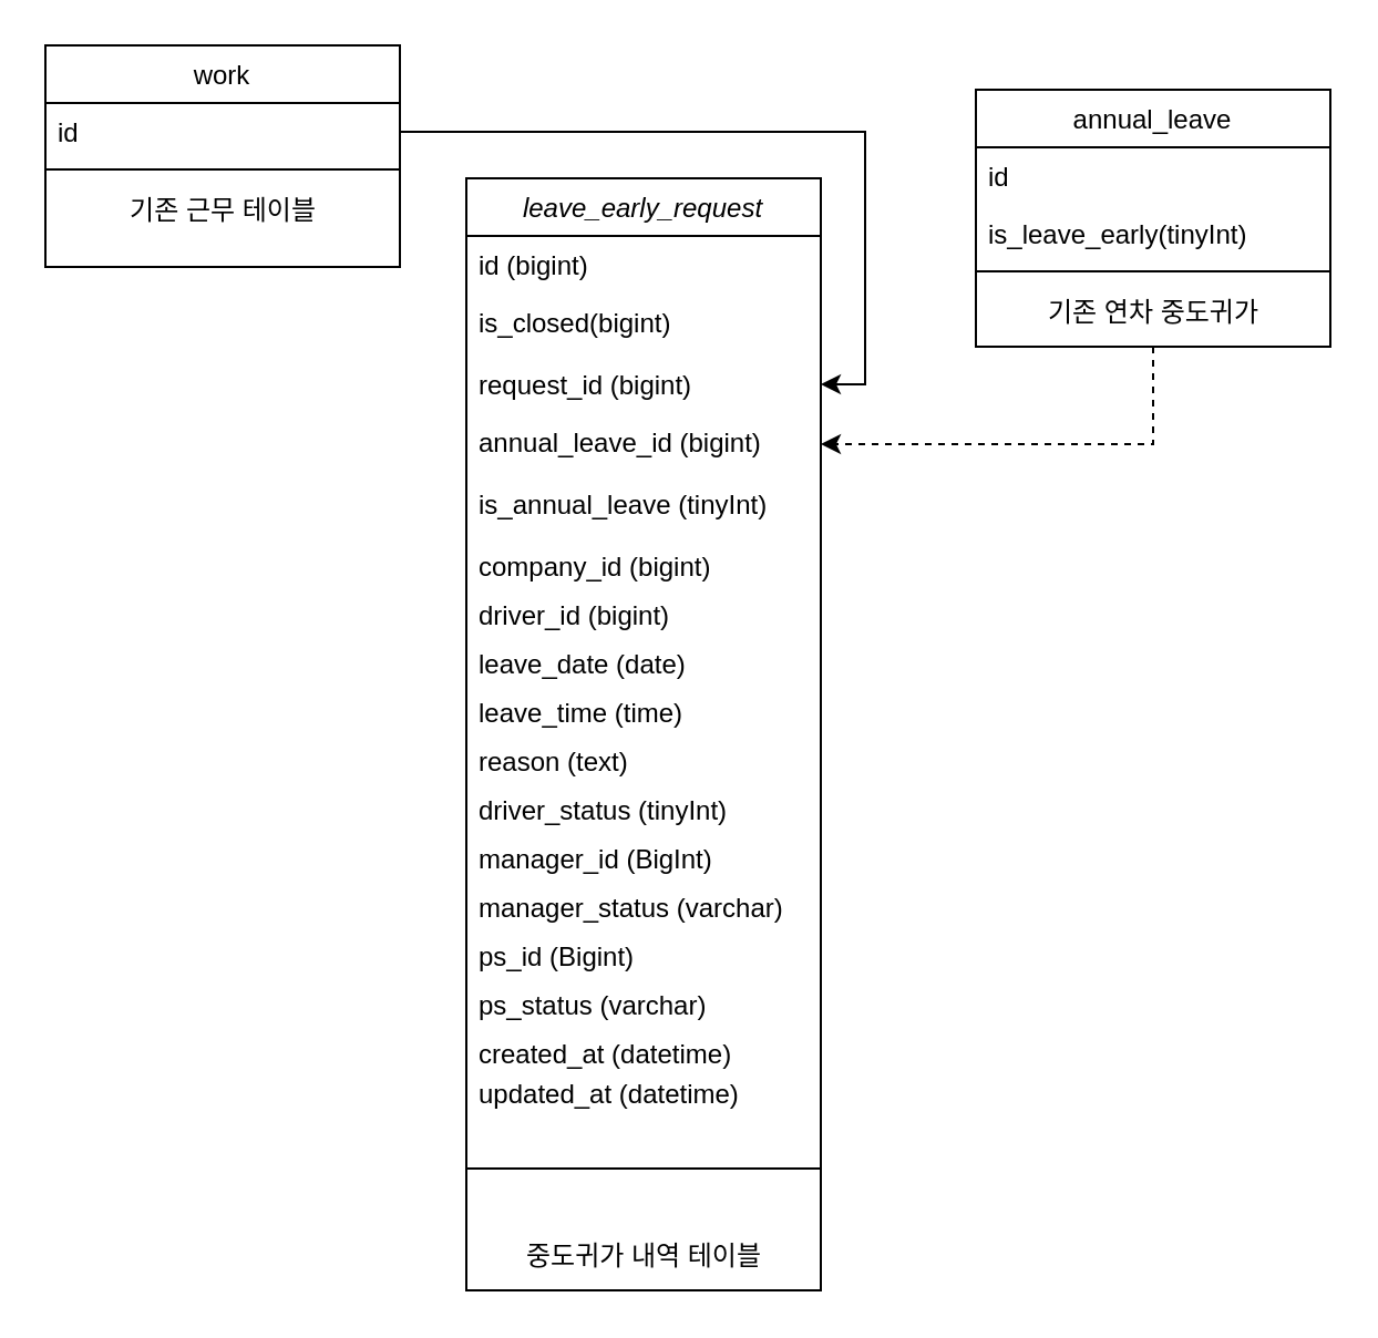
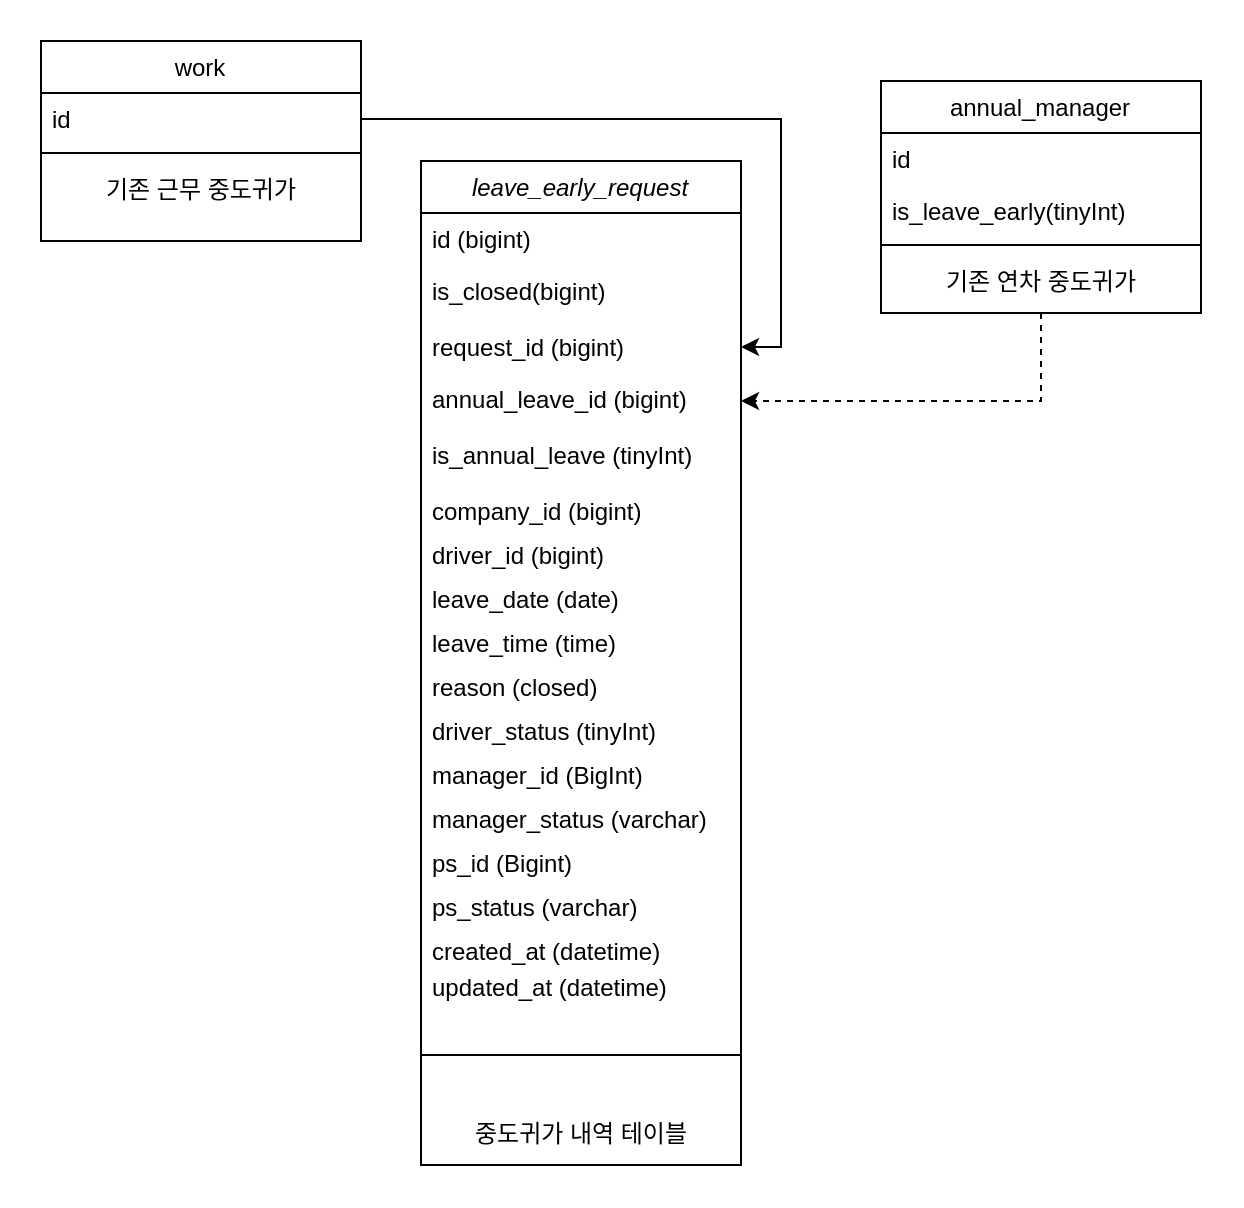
- <mxCell id="23" value="annual_leave" style="swimlane;fontStyle=0;align=center;verticalAlign=top;childLayout=stackLayout;horizontal=1;startSize=26;horizontalStack=0;resizeParent=1;resizeLast=0;collapsible=1;marginBottom=0;rounded=0;shadow=0;strokeWidth=1;" parent="1" vertex="1"><mxGeometry x="440" y="40" width="160" height="116" as="geometry"><mxRectangle x="550" y="140" width="160" height="26" as="alternateBounds" /></mxGeometry></mxCell>
+ <mxCell id="23" value="annual_manager" style="swimlane;fontStyle=0;align=center;verticalAlign=top;childLayout=stackLayout;horizontal=1;startSize=26;horizontalStack=0;resizeParent=1;resizeLast=0;collapsible=1;marginBottom=0;rounded=0;shadow=0;strokeWidth=1;" parent="1" vertex="1"><mxGeometry x="440" y="40" width="160" height="116" as="geometry"><mxRectangle x="550" y="140" width="160" height="26" as="alternateBounds" /></mxGeometry></mxCell>
- <mxCell id="31" value="기존 근무 테이블" style="text;html=1;align=center;verticalAlign=middle;resizable=0;points=[];autosize=1;strokeColor=none;fillColor=none;" parent="28" vertex="1"><mxGeometry y="60" width="160" height="30" as="geometry" /></mxCell>
+ <mxCell id="31" value="기존 근무 중도귀가" style="text;html=1;align=center;verticalAlign=middle;resizable=0;points=[];autosize=1;strokeColor=none;fillColor=none;" parent="28" vertex="1"><mxGeometry y="60" width="160" height="30" as="geometry" /></mxCell>
- <mxCell id="12" value="reason (text)                   " style="text;align=left;verticalAlign=top;spacingLeft=4;spacingRight=4;overflow=hidden;rotatable=0;points=[[0,0.5],[1,0.5]];portConstraint=eastwest;rounded=0;shadow=0;html=0;" parent="2" vertex="1"><mxGeometry y="250" width="160" height="22" as="geometry" /></mxCell>
+ <mxCell id="12" value="reason (closed)                   " style="text;align=left;verticalAlign=top;spacingLeft=4;spacingRight=4;overflow=hidden;rotatable=0;points=[[0,0.5],[1,0.5]];portConstraint=eastwest;rounded=0;shadow=0;html=0;" parent="2" vertex="1"><mxGeometry y="250" width="160" height="22" as="geometry" /></mxCell>
